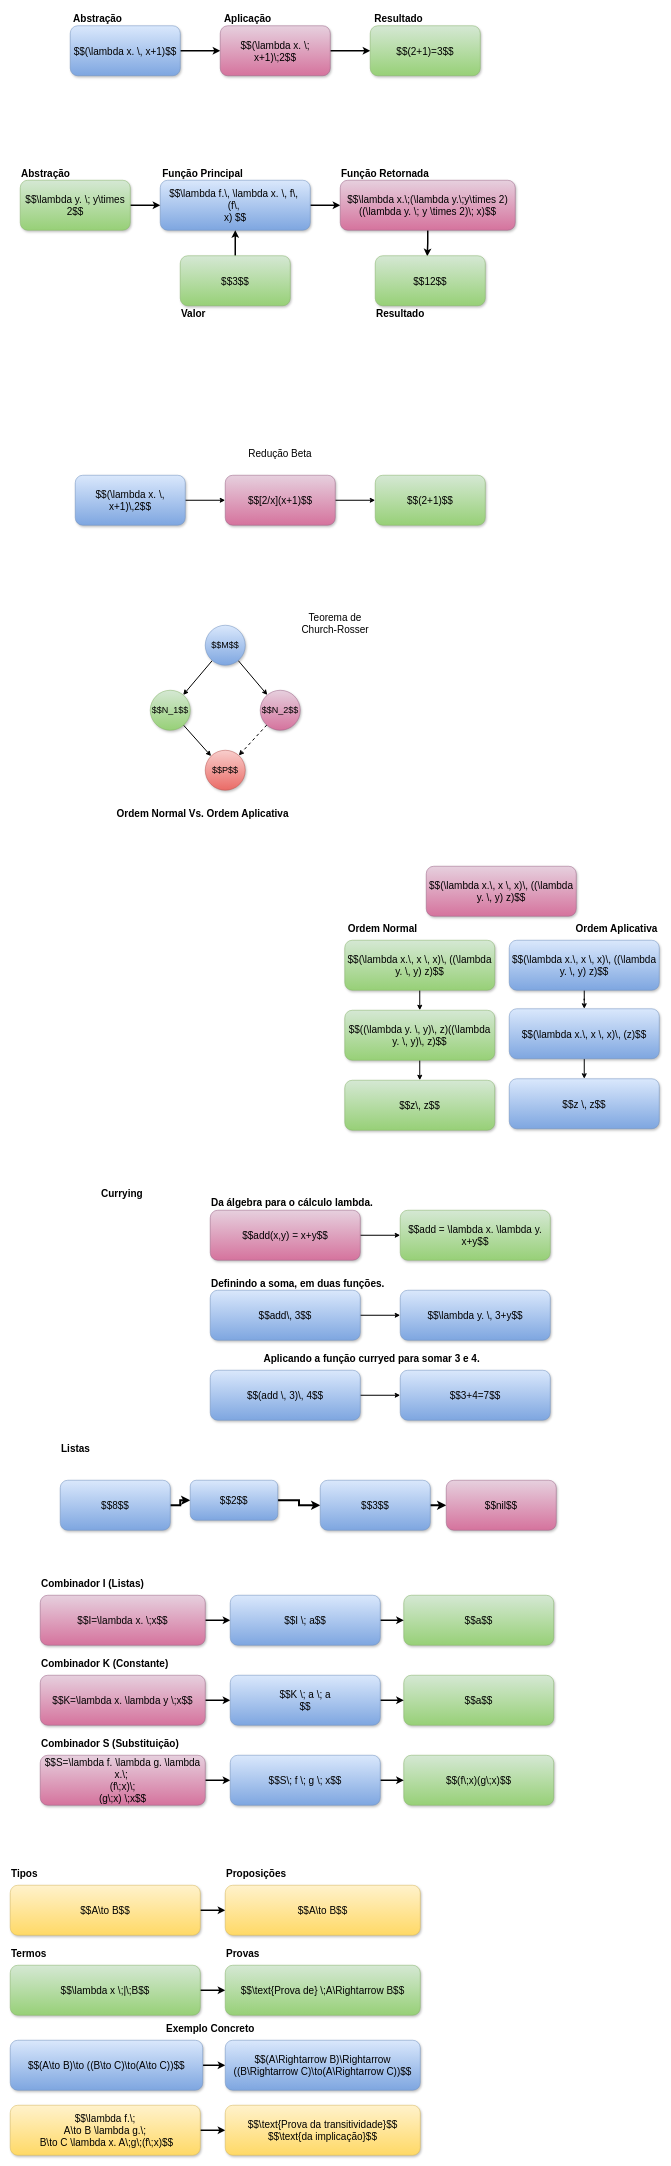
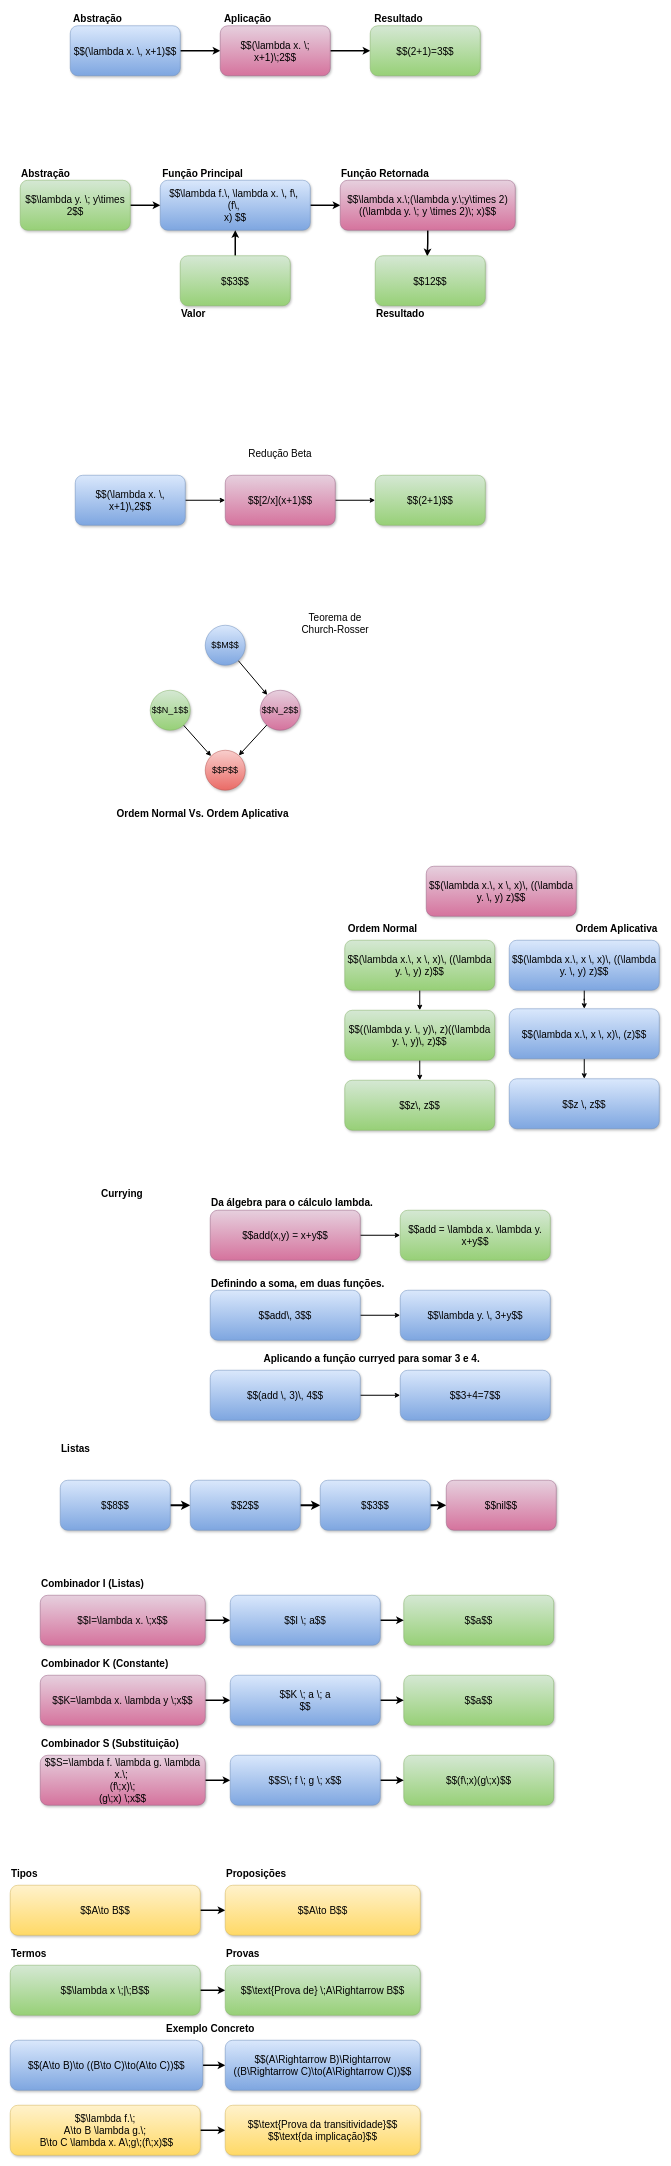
- <mxCell id="3" style="edgeStyle=none;rounded=0;orthogonalLoop=1;jettySize=auto;html=1;strokeWidth=2;" parent="1" source="4" target="6" edge="1"><mxGeometry relative="1" as="geometry" /></mxCell>
- <mxCell id="7" style="edgeStyle=none;rounded=0;orthogonalLoop=1;jettySize=auto;html=1;strokeWidth=2;dashed=1;" parent="1" source="8" target="9" edge="1"><mxGeometry relative="1" as="geometry" /></mxCell>
+ <mxCell id="7" style="edgeStyle=none;rounded=0;orthogonalLoop=1;jettySize=auto;html=1;strokeWidth=2;" parent="1" source="8" target="9" edge="1"><mxGeometry relative="1" as="geometry" /></mxCell>
- <mxCell id="47" value="$$2$$" style="rounded=1;whiteSpace=wrap;html=1;shadow=1;fontSize=20;fillColor=#dae8fc;gradientColor=#7ea6e0;strokeColor=#6c8ebf;" parent="1" vertex="1"><mxGeometry x="380" y="2960" width="175" height="80" as="geometry" /></mxCell>
+ <mxCell id="47" value="$$2$$" style="rounded=1;whiteSpace=wrap;html=1;shadow=1;fontSize=20;fillColor=#dae8fc;gradientColor=#7ea6e0;strokeColor=#6c8ebf;" parent="1" vertex="1"><mxGeometry x="380" y="2960" width="220" height="100" as="geometry" /></mxCell>
